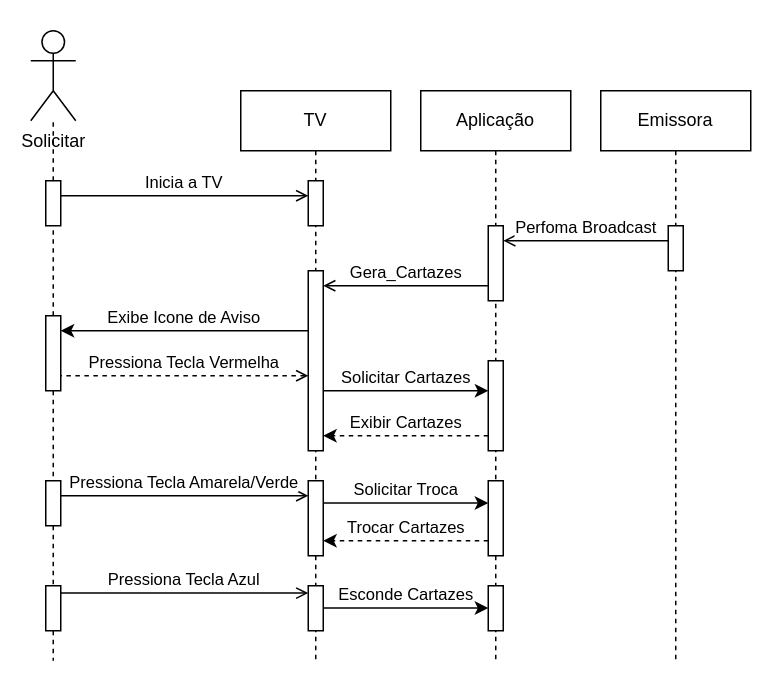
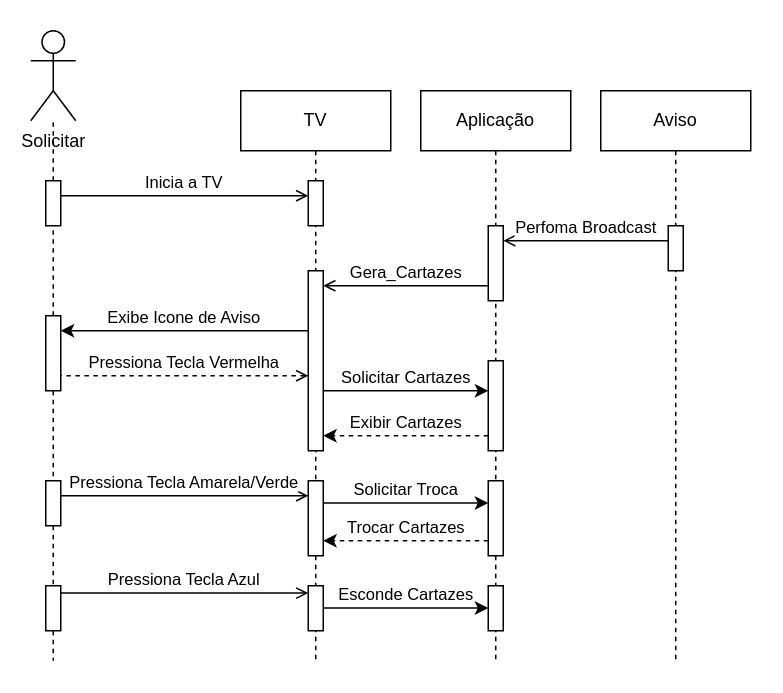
- <mxCell id="8" value="Emissora" style="shape=umlLifeline;perimeter=lifelinePerimeter;whiteSpace=wrap;html=1;container=0;dropTarget=0;collapsible=0;recursiveResize=0;outlineConnect=0;portConstraint=eastwest;newEdgeStyle={&quot;edgeStyle&quot;:&quot;elbowEdgeStyle&quot;,&quot;elbow&quot;:&quot;vertical&quot;,&quot;curved&quot;:0,&quot;rounded&quot;:0};" parent="1" vertex="1"><mxGeometry x="400" y="60" width="100" height="380" as="geometry" /></mxCell>
+ <mxCell id="8" value="Aviso" style="shape=umlLifeline;perimeter=lifelinePerimeter;whiteSpace=wrap;html=1;container=0;dropTarget=0;collapsible=0;recursiveResize=0;outlineConnect=0;portConstraint=eastwest;newEdgeStyle={&quot;edgeStyle&quot;:&quot;elbowEdgeStyle&quot;,&quot;elbow&quot;:&quot;vertical&quot;,&quot;curved&quot;:0,&quot;rounded&quot;:0};" parent="1" vertex="1"><mxGeometry x="400" y="60" width="100" height="380" as="geometry" /></mxCell>
